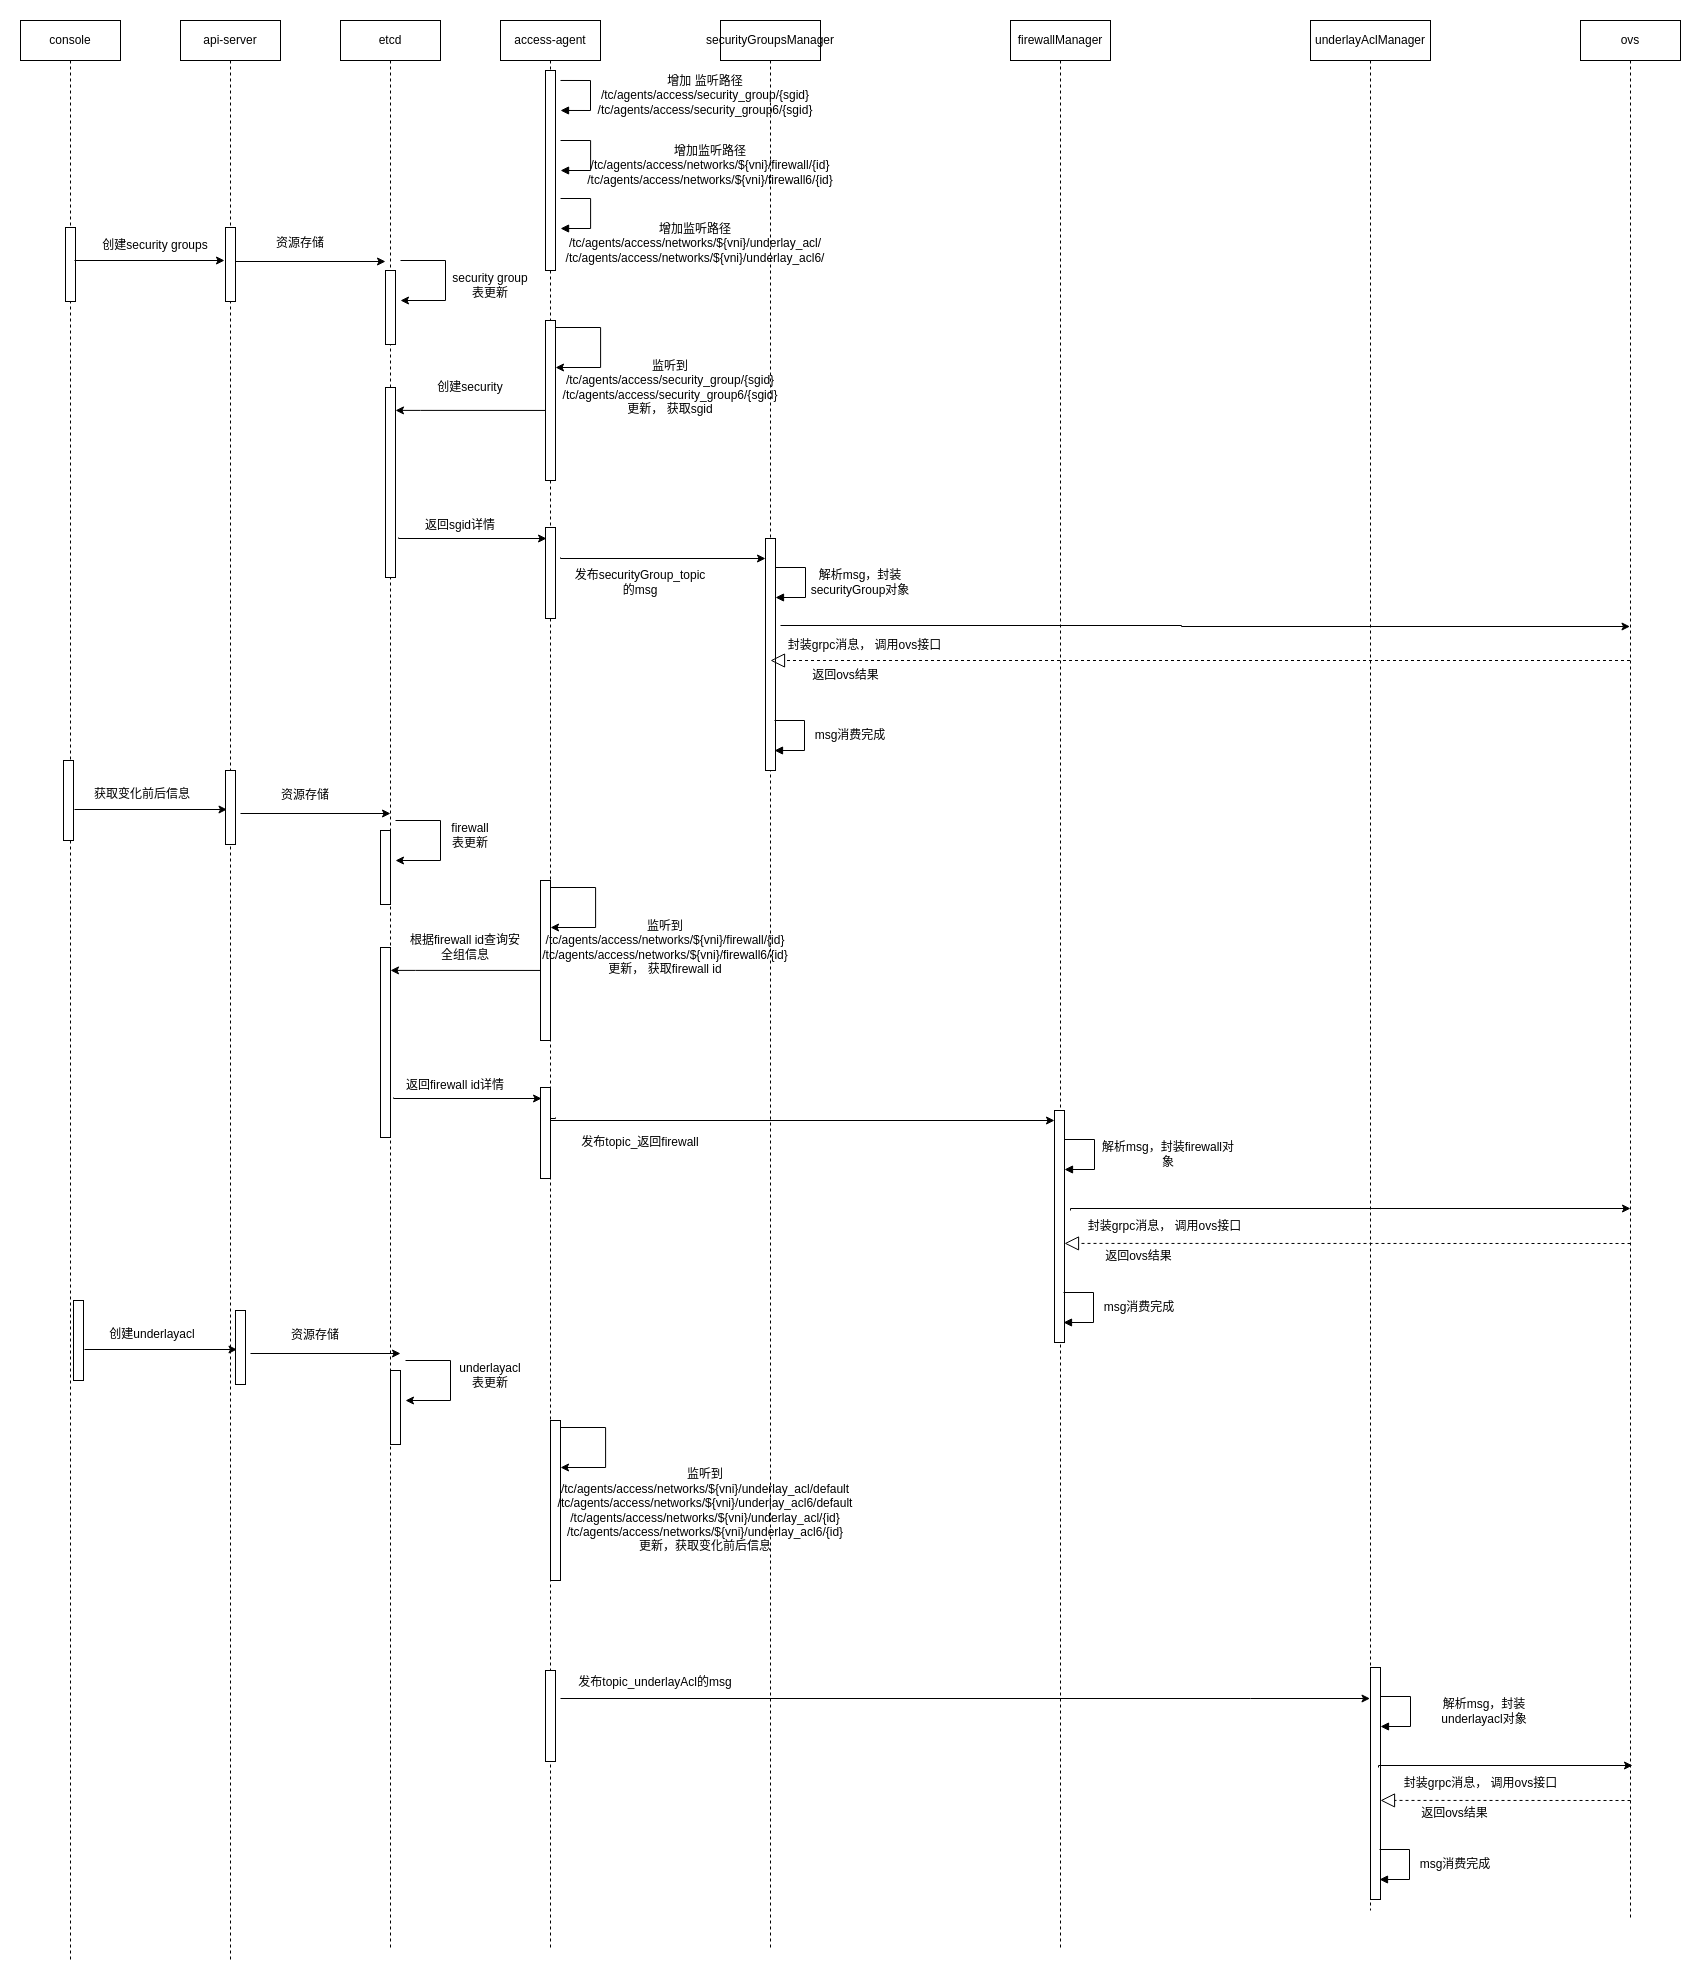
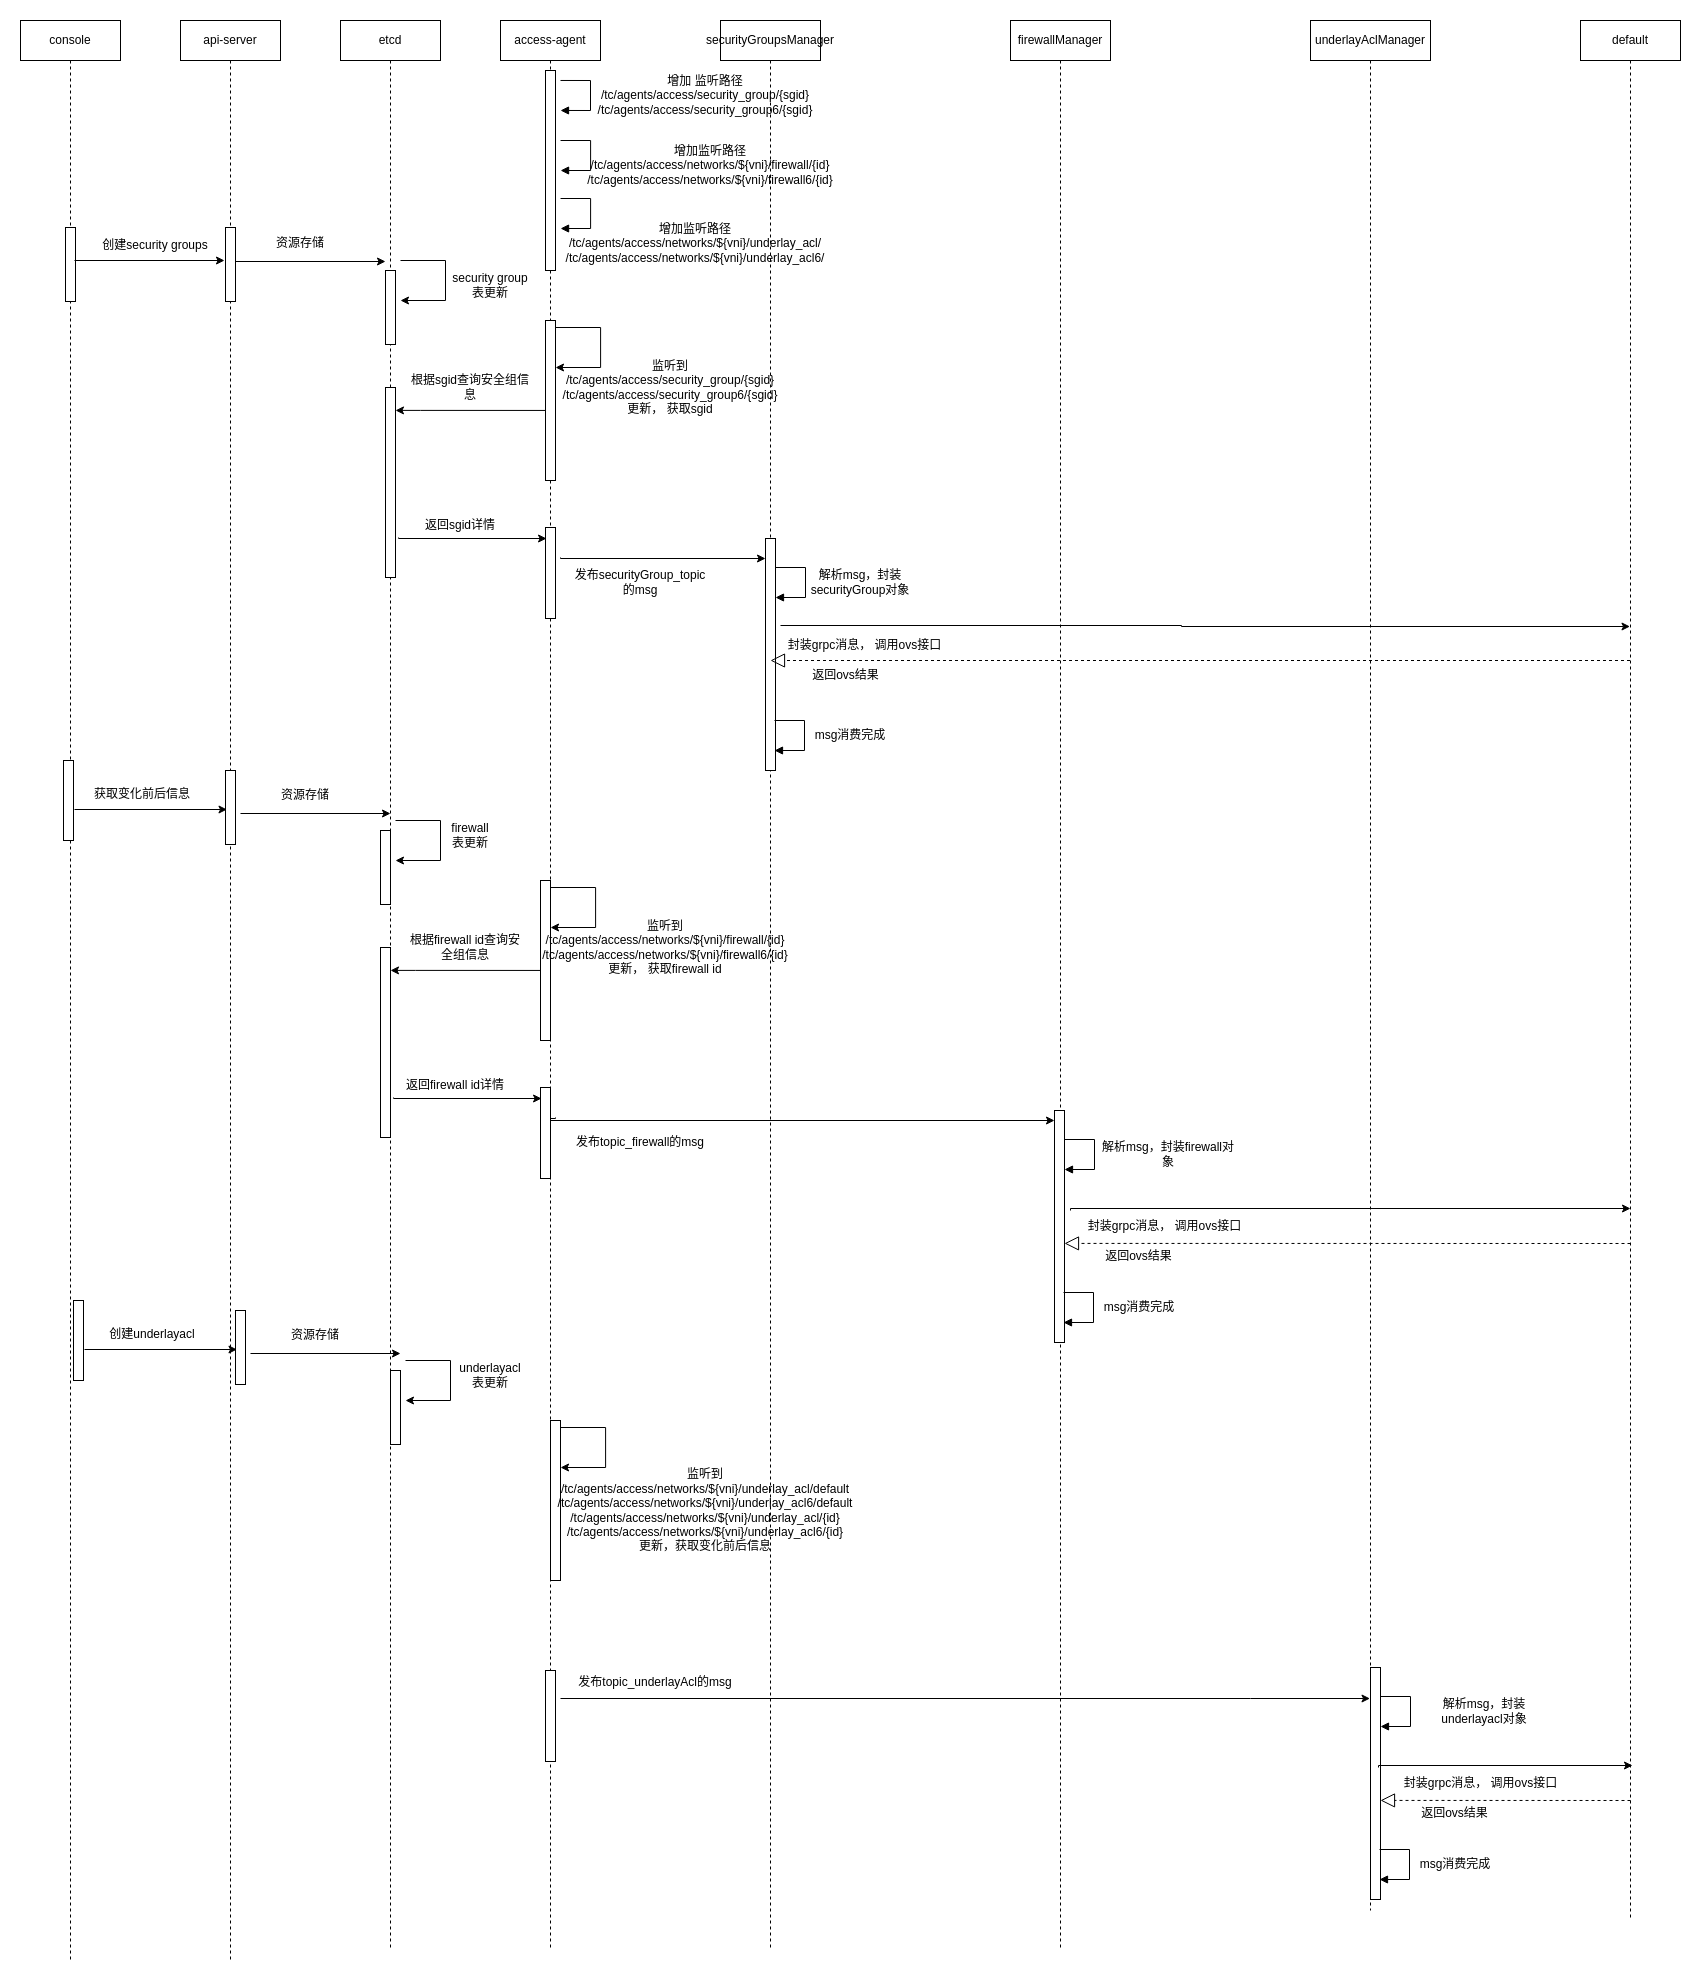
- <mxCell id="22" value="ovs" style="shape=umlLifeline;perimeter=lifelinePerimeter;whiteSpace=wrap;html=1;container=1;dropTarget=0;collapsible=0;recursiveResize=0;outlineConnect=0;portConstraint=eastwest;newEdgeStyle={&quot;curved&quot;:0,&quot;rounded&quot;:0};" parent="1" vertex="1"><mxGeometry x="1580" y="20" width="100" height="1900" as="geometry" /></mxCell>
+ <mxCell id="22" value="default" style="shape=umlLifeline;perimeter=lifelinePerimeter;whiteSpace=wrap;html=1;container=1;dropTarget=0;collapsible=0;recursiveResize=0;outlineConnect=0;portConstraint=eastwest;newEdgeStyle={&quot;curved&quot;:0,&quot;rounded&quot;:0};" parent="1" vertex="1"><mxGeometry x="1580" y="20" width="100" height="1900" as="geometry" /></mxCell>
- <mxCell id="35" value="创建security" style="text;html=1;strokeColor=none;fillColor=none;align=center;verticalAlign=middle;whiteSpace=wrap;rounded=0;" parent="1" vertex="1"><mxGeometry x="410" y="372" width="120" height="30" as="geometry" /></mxCell>
+ <mxCell id="35" value="根据sgid查询安全组信息" style="text;html=1;strokeColor=none;fillColor=none;align=center;verticalAlign=middle;whiteSpace=wrap;rounded=0;" parent="1" vertex="1"><mxGeometry x="410" y="372" width="120" height="30" as="geometry" /></mxCell>
- <mxCell id="58" value="发布topic_返回firewall" style="text;html=1;strokeColor=none;fillColor=none;align=center;verticalAlign=middle;whiteSpace=wrap;rounded=0;" vertex="1" parent="1"><mxGeometry x="570" y="1127" width="140" height="30" as="geometry" /></mxCell>
+ <mxCell id="58" value="发布topic_firewall的msg" style="text;html=1;strokeColor=none;fillColor=none;align=center;verticalAlign=middle;whiteSpace=wrap;rounded=0;" vertex="1" parent="1"><mxGeometry x="570" y="1127" width="140" height="30" as="geometry" /></mxCell>
